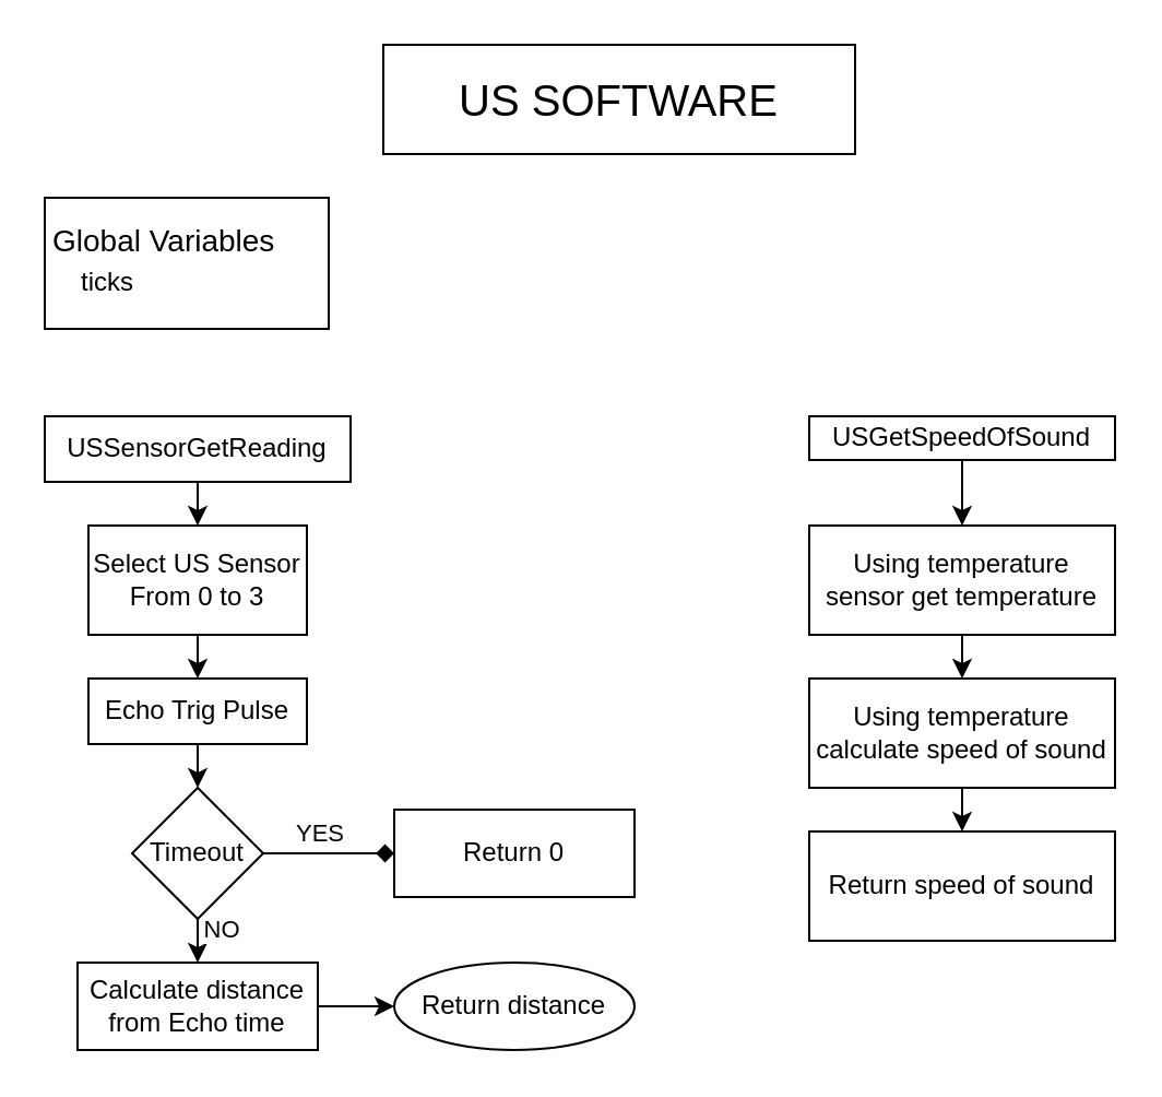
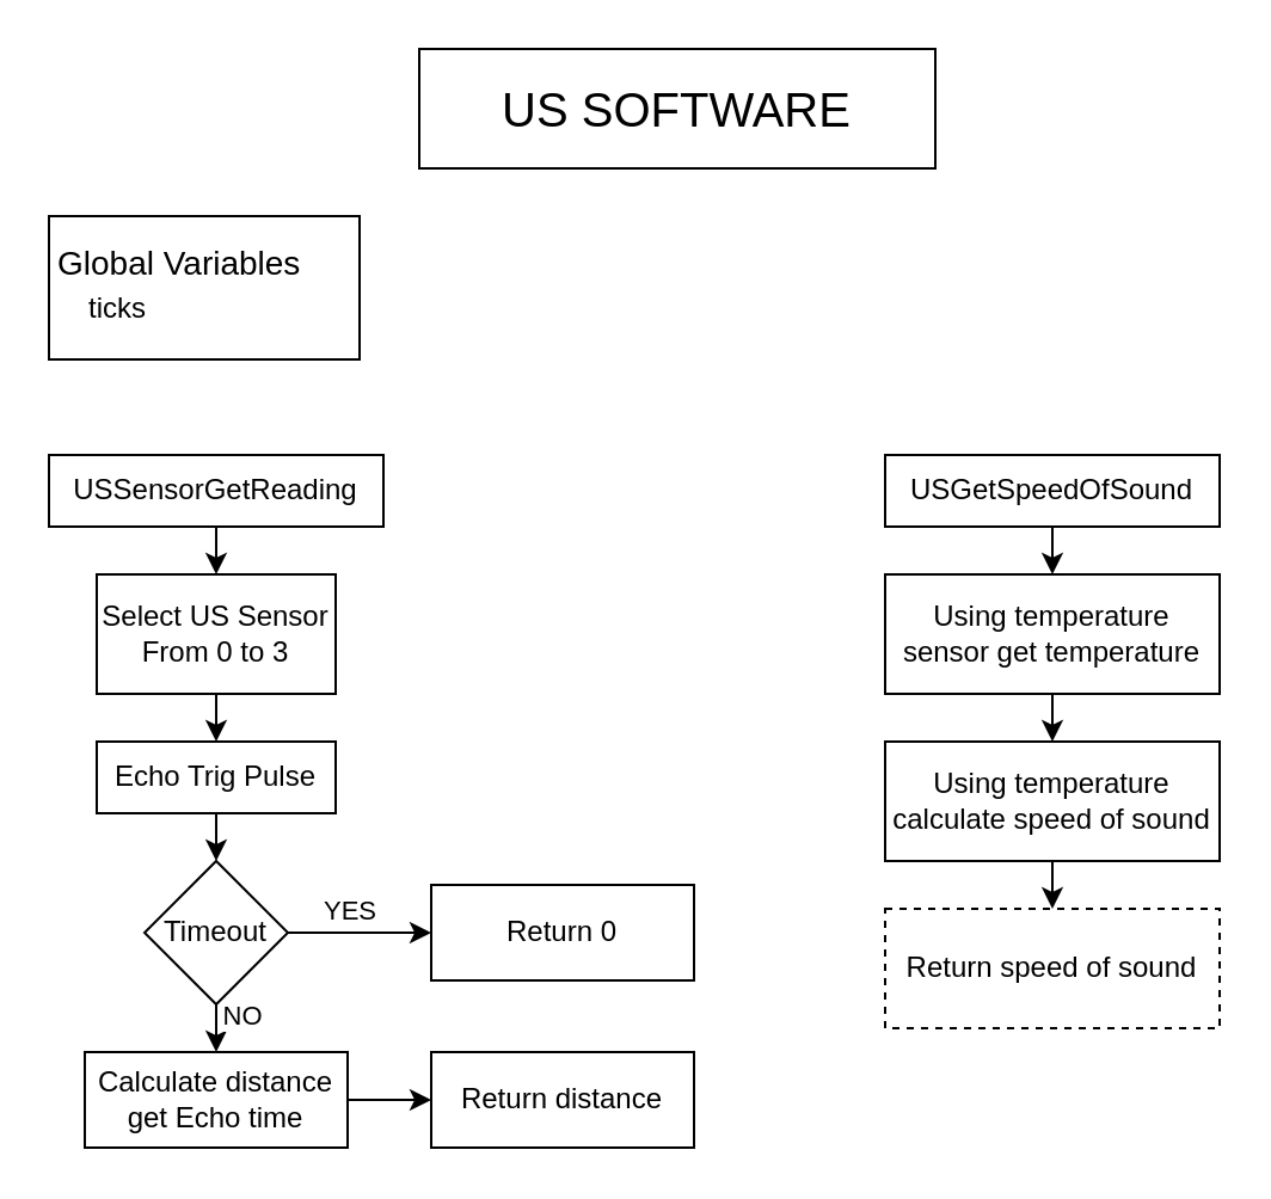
- <mxCell id="19" value="USGetSpeedOfSound" style="rounded=0;whiteSpace=wrap;html=1;container=0;" vertex="1" parent="1"><mxGeometry x="370" y="190" width="140" height="20" as="geometry" /></mxCell>
+ <mxCell id="19" value="USGetSpeedOfSound" style="rounded=0;whiteSpace=wrap;html=1;container=0;" vertex="1" parent="1"><mxGeometry x="370" y="190" width="140" height="30" as="geometry" /></mxCell>
- <mxCell id="11" style="edgeStyle=orthogonalEdgeStyle;rounded=0;orthogonalLoop=1;jettySize=auto;html=1;exitX=1;exitY=0.5;exitDx=0;exitDy=0;entryX=0;entryY=0.5;entryDx=0;entryDy=0;endArrow=diamond;" edge="1" parent="1" source="13" target="17"><mxGeometry relative="1" as="geometry" /></mxCell>
+ <mxCell id="11" style="edgeStyle=orthogonalEdgeStyle;rounded=0;orthogonalLoop=1;jettySize=auto;html=1;exitX=1;exitY=0.5;exitDx=0;exitDy=0;entryX=0;entryY=0.5;entryDx=0;entryDy=0;" edge="1" parent="1" source="13" target="17"><mxGeometry relative="1" as="geometry" /></mxCell>
- <mxCell id="24" value="Return speed of sound" style="rounded=0;whiteSpace=wrap;html=1;" vertex="1" parent="1"><mxGeometry x="370" y="380" width="140" height="50" as="geometry" /></mxCell>
+ <mxCell id="24" value="Return speed of sound" style="rounded=0;whiteSpace=wrap;html=1;dashed=1;" vertex="1" parent="1"><mxGeometry x="370" y="380" width="140" height="50" as="geometry" /></mxCell>
- <mxCell id="15" value="Calculate distance from Echo time" style="rounded=0;whiteSpace=wrap;html=1;" vertex="1" parent="1"><mxGeometry x="35" y="440" width="110" height="40" as="geometry" /></mxCell>
+ <mxCell id="15" value="Calculate distance get Echo time" style="rounded=0;whiteSpace=wrap;html=1;" vertex="1" parent="1"><mxGeometry x="35" y="440" width="110" height="40" as="geometry" /></mxCell>
- <mxCell id="16" value="Return distance" style="ellipse;whiteSpace=wrap;html=1;" vertex="1" parent="1"><mxGeometry x="180" y="440" width="110" height="40" as="geometry" /></mxCell>
+ <mxCell id="16" value="Return distance" style="rounded=0;whiteSpace=wrap;html=1;" vertex="1" parent="1"><mxGeometry x="180" y="440" width="110" height="40" as="geometry" /></mxCell>
